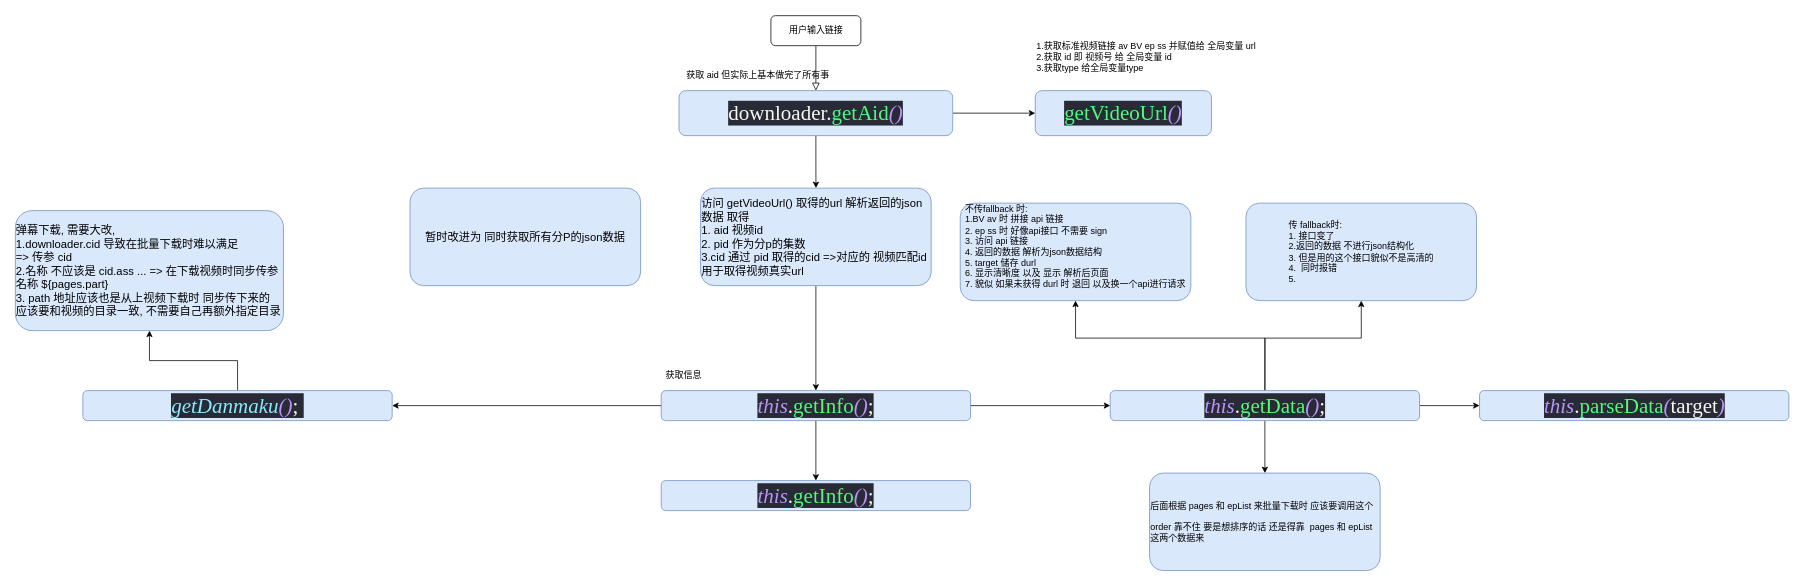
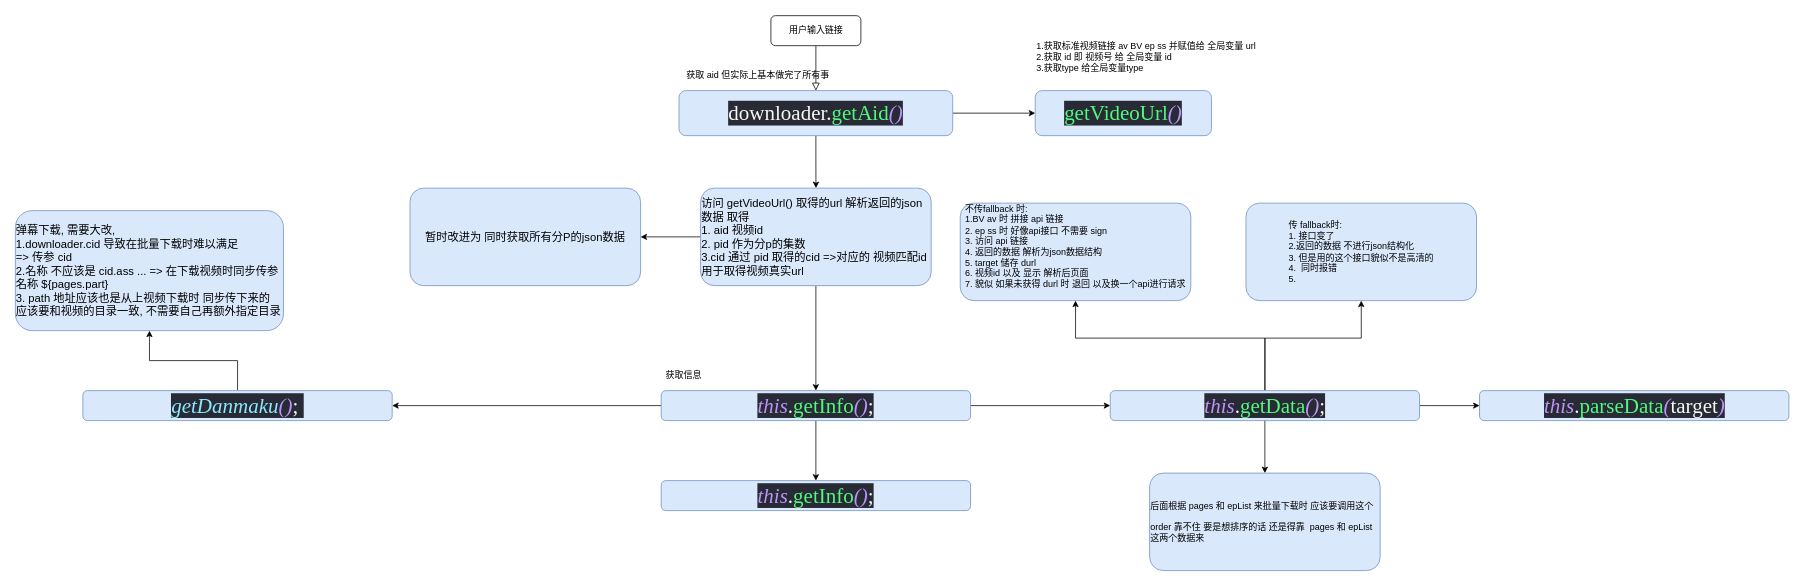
+ <mxCell id="22" value="" style="edgeStyle=orthogonalEdgeStyle;rounded=0;orthogonalLoop=1;jettySize=auto;html=1;" parent="1" source="23" target="24" edge="1"><mxGeometry relative="1" as="geometry" /></mxCell>
- <mxCell id="28" value="&lt;div style=&quot;text-align: left&quot;&gt;不传fallback 时:&lt;/div&gt;&lt;div style=&quot;text-align: left&quot;&gt;1.BV av 时 拼接 api 链接&lt;/div&gt;&lt;div style=&quot;text-align: left&quot;&gt;2. ep ss 时 好像api接口 不需要 sign&lt;/div&gt;&lt;div style=&quot;text-align: left&quot;&gt;3. 访问 api 链接&lt;/div&gt;&lt;div style=&quot;text-align: left&quot;&gt;4. 返回的数据 解析为json数据结构&lt;/div&gt;&lt;div style=&quot;text-align: left&quot;&gt;5. target 储存 durl&amp;nbsp;&lt;/div&gt;&lt;div style=&quot;text-align: left&quot;&gt;6. 显示清晰度 以及 显示 解析后页面&lt;/div&gt;&lt;div style=&quot;text-align: left&quot;&gt;7. 貌似 如果未获得 durl 时 退回 以及换一个api进行请求&lt;/div&gt;&lt;div style=&quot;text-align: left&quot;&gt;&lt;br&gt;&lt;/div&gt;" style="rounded=1;whiteSpace=wrap;html=1;fillColor=#dae8fc;strokeColor=#6c8ebf;arcSize=14;" parent="1" vertex="1"><mxGeometry x="1280" y="270" width="307.5" height="130" as="geometry" /></mxCell>
+ <mxCell id="28" value="&lt;div style=&quot;text-align: left&quot;&gt;不传fallback 时:&lt;/div&gt;&lt;div style=&quot;text-align: left&quot;&gt;1.BV av 时 拼接 api 链接&lt;/div&gt;&lt;div style=&quot;text-align: left&quot;&gt;2. ep ss 时 好像api接口 不需要 sign&lt;/div&gt;&lt;div style=&quot;text-align: left&quot;&gt;3. 访问 api 链接&lt;/div&gt;&lt;div style=&quot;text-align: left&quot;&gt;4. 返回的数据 解析为json数据结构&lt;/div&gt;&lt;div style=&quot;text-align: left&quot;&gt;5. target 储存 durl&amp;nbsp;&lt;/div&gt;&lt;div style=&quot;text-align: left&quot;&gt;6. 视频id 以及 显示 解析后页面&lt;/div&gt;&lt;div style=&quot;text-align: left&quot;&gt;7. 貌似 如果未获得 durl 时 退回 以及换一个api进行请求&lt;/div&gt;&lt;div style=&quot;text-align: left&quot;&gt;&lt;br&gt;&lt;/div&gt;" style="rounded=1;whiteSpace=wrap;html=1;fillColor=#dae8fc;strokeColor=#6c8ebf;arcSize=14;" parent="1" vertex="1"><mxGeometry x="1280" y="270" width="307.5" height="130" as="geometry" /></mxCell>
